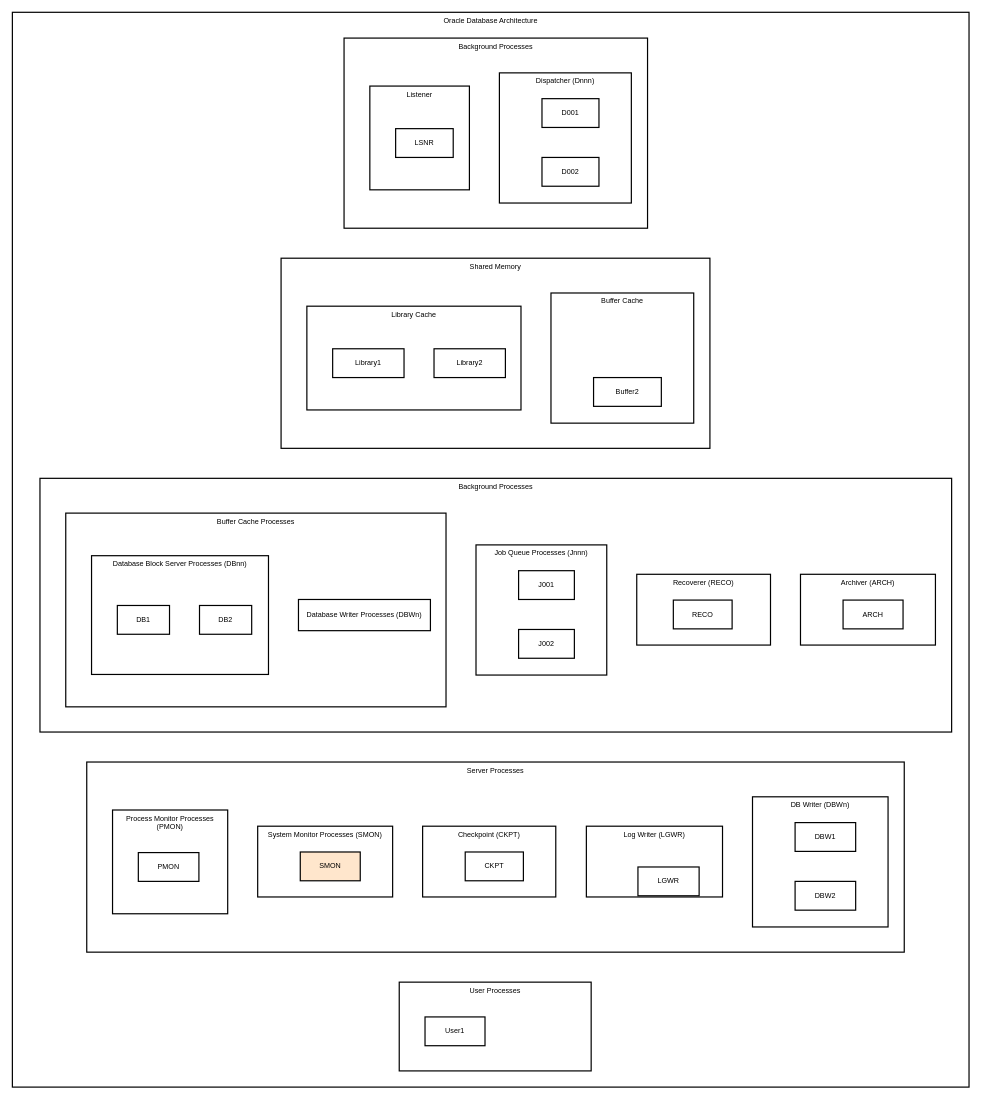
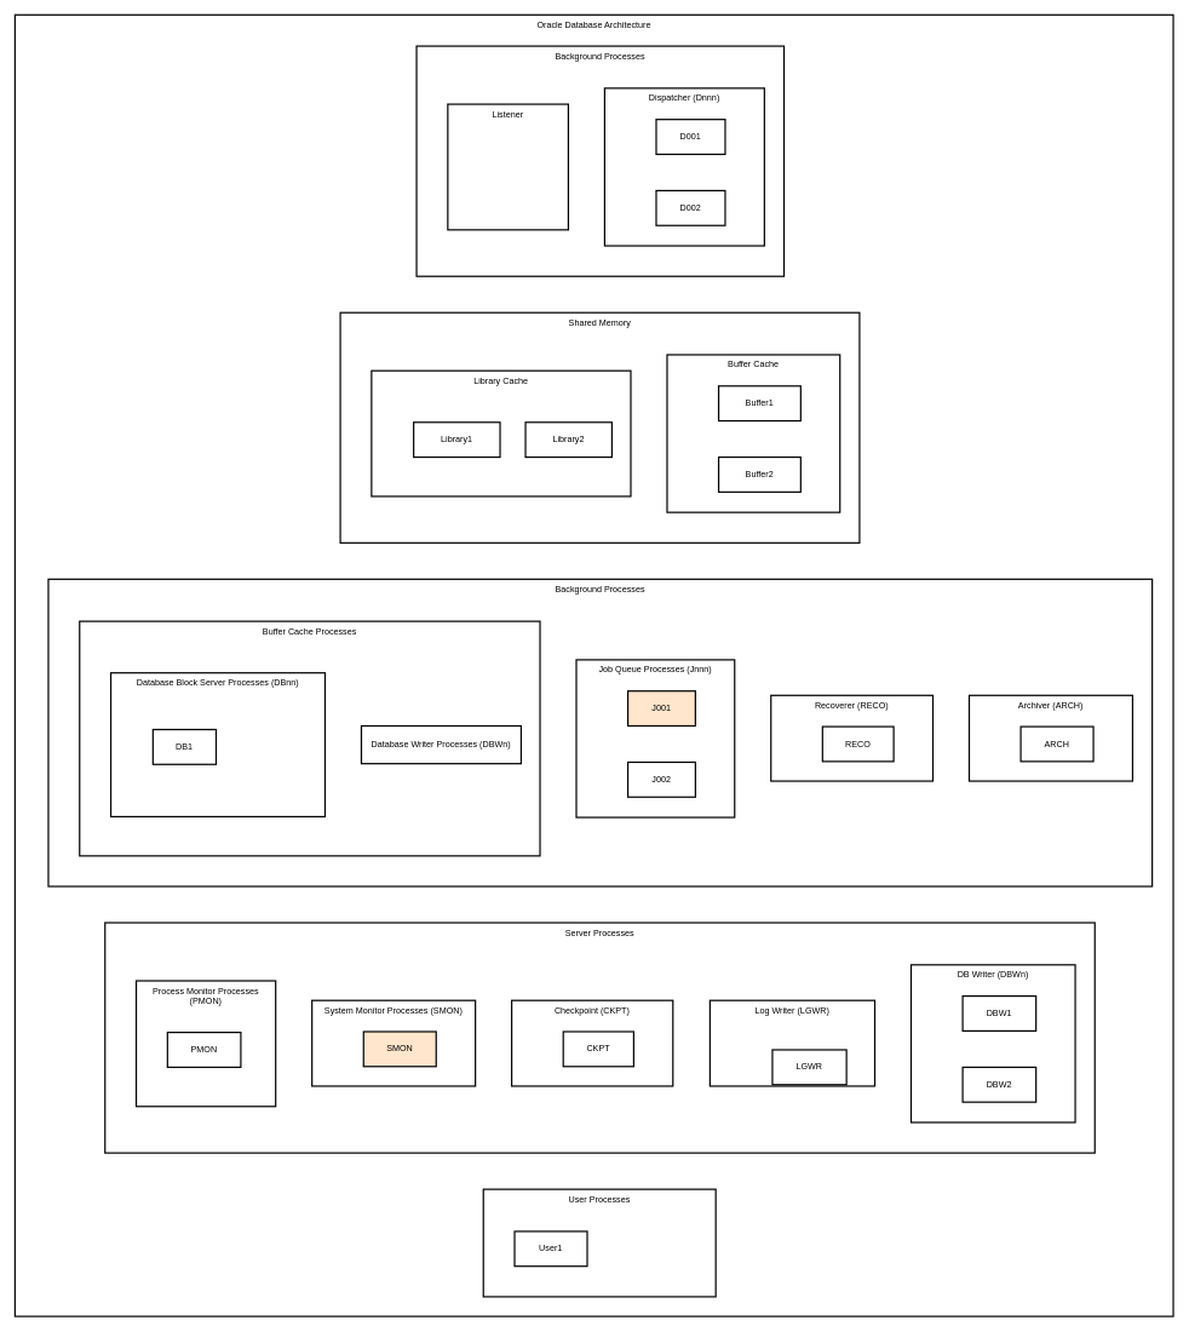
- <mxCell id="5" value="LSNR" style="whiteSpace=wrap;strokeWidth=2;" vertex="1" parent="4"><mxGeometry x="43" y="71" width="96" height="48" as="geometry" /></mxCell>
+ <mxCell id="14" value="Buffer1" style="whiteSpace=wrap;strokeWidth=2;" vertex="1" parent="13"><mxGeometry x="71" y="43" width="113" height="48" as="geometry" /></mxCell>
- <mxCell id="11" value="Library1" style="whiteSpace=wrap;strokeWidth=2;" vertex="1" parent="10"><mxGeometry x="43" y="71" width="119" height="48" as="geometry" /></mxCell>
+ <mxCell id="11" value="Library1" style="whiteSpace=wrap;strokeWidth=2;" vertex="1" parent="10"><mxGeometry x="58" y="71" width="119" height="48" as="geometry" /></mxCell>
- <mxCell id="23" value="J001" style="whiteSpace=wrap;strokeWidth=2;" vertex="1" parent="22"><mxGeometry x="71" y="43" width="93" height="48" as="geometry" /></mxCell>
+ <mxCell id="23" value="J001" style="whiteSpace=wrap;strokeWidth=2;fillColor=#ffe6cc;" vertex="1" parent="22"><mxGeometry x="71" y="43" width="93" height="48" as="geometry" /></mxCell>
- <mxCell id="26" value="RECO" style="whiteSpace=wrap;strokeWidth=2;" vertex="1" parent="25"><mxGeometry x="61" y="43" width="98" height="48" as="geometry" /></mxCell>
+ <mxCell id="26" value="RECO" style="whiteSpace=wrap;strokeWidth=2;" vertex="1" parent="25"><mxGeometry x="71" y="43" width="98" height="48" as="geometry" /></mxCell>
- <mxCell id="19" value="DB1" style="whiteSpace=wrap;strokeWidth=2;" vertex="1" parent="18"><mxGeometry x="43" y="83" width="87" height="48" as="geometry" /></mxCell>
+ <mxCell id="19" value="DB1" style="whiteSpace=wrap;strokeWidth=2;" vertex="1" parent="18"><mxGeometry x="58" y="78" width="87" height="48" as="geometry" /></mxCell>
- <mxCell id="20" value="DB2" style="whiteSpace=wrap;strokeWidth=2;" vertex="1" parent="18"><mxGeometry x="180" y="83" width="87" height="48" as="geometry" /></mxCell>
